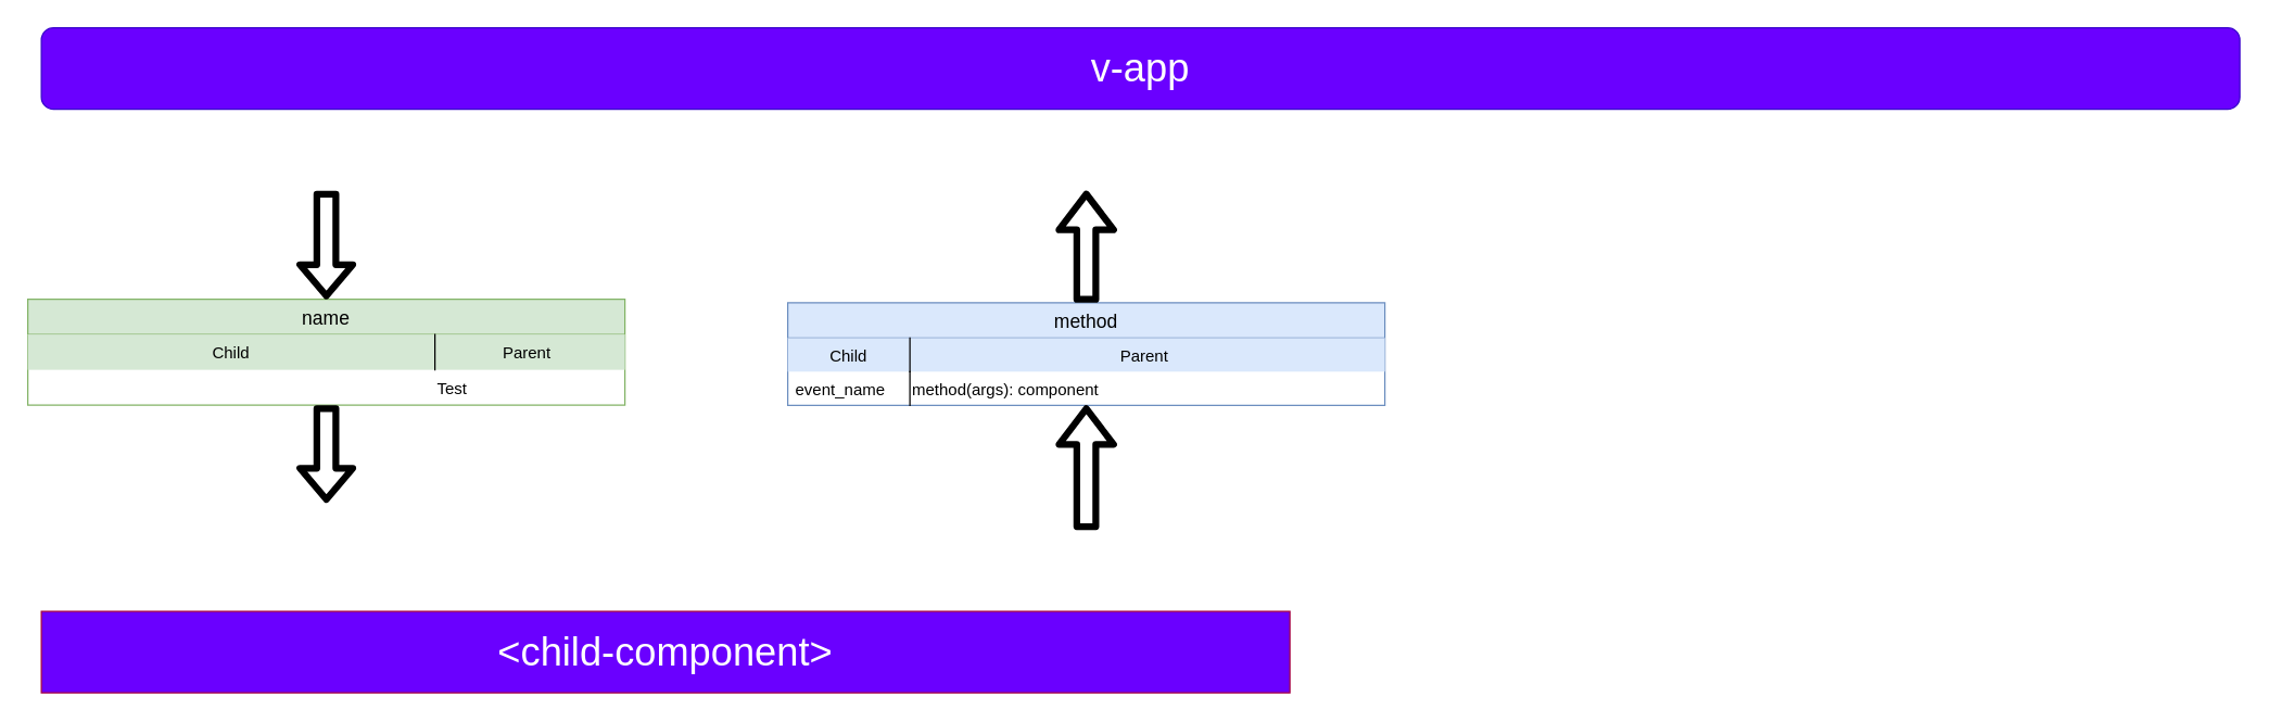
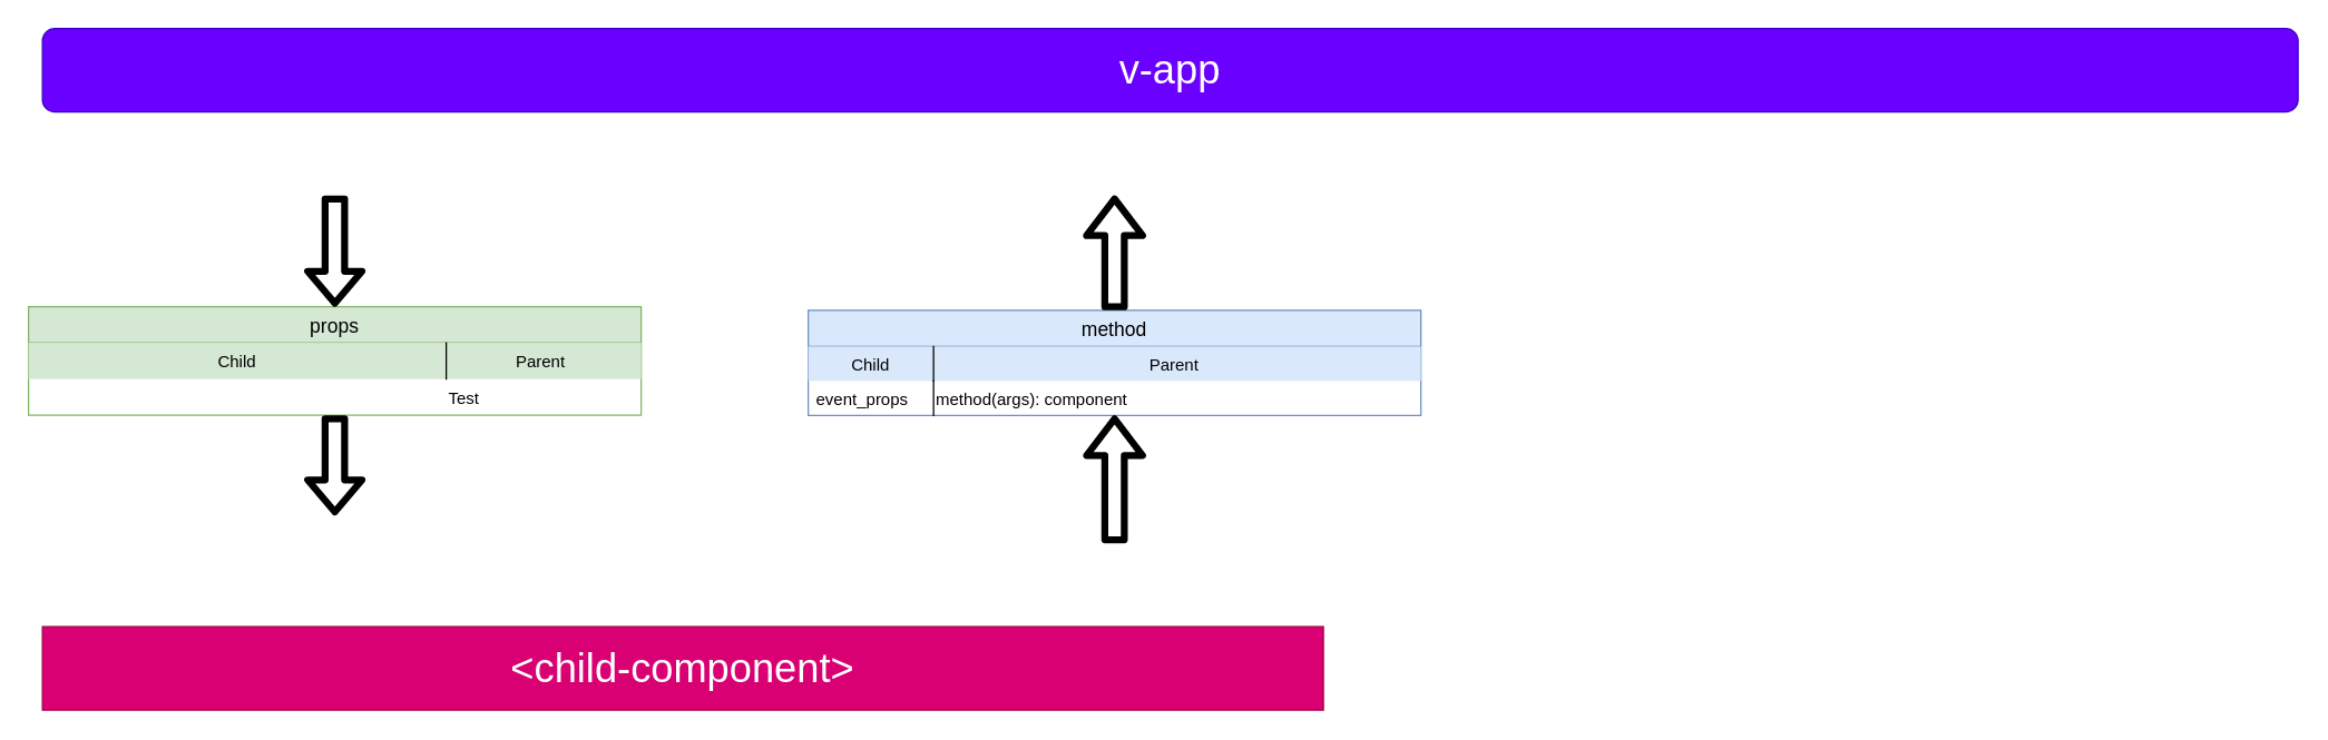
- <mxCell id="13" value="name" style="swimlane;fontStyle=0;childLayout=stackLayout;horizontal=1;startSize=26;fillColor=#d5e8d4;horizontalStack=0;resizeParent=1;resizeParentMax=0;resizeLast=0;collapsible=1;marginBottom=0;swimlaneFillColor=#ffffff;align=center;fontSize=14;strokeColor=#82b366;fontColor=#000000;" parent="12" vertex="1"><mxGeometry y="80" width="440" height="78" as="geometry"><mxRectangle x="820" y="1187" width="100" height="26" as="alternateBounds" /></mxGeometry></mxCell>
+ <mxCell id="13" value="props" style="swimlane;fontStyle=0;childLayout=stackLayout;horizontal=1;startSize=26;fillColor=#d5e8d4;horizontalStack=0;resizeParent=1;resizeParentMax=0;resizeLast=0;collapsible=1;marginBottom=0;swimlaneFillColor=#ffffff;align=center;fontSize=14;strokeColor=#82b366;fontColor=#000000;" parent="12" vertex="1"><mxGeometry y="80" width="440" height="78" as="geometry"><mxRectangle x="820" y="1187" width="100" height="26" as="alternateBounds" /></mxGeometry></mxCell>
- <mxCell id="9" value="event_name" style="shape=partialRectangle;top=0;left=0;bottom=0;fillColor=none;align=left;verticalAlign=top;spacingLeft=4;spacingRight=4;overflow=hidden;rotatable=0;points=[];portConstraint=eastwest;part=1;fontSize=12;fontColor=#000000;strokeColor=#000000;" parent="8" vertex="1" connectable="0"><mxGeometry width="90" height="24.774" as="geometry" /></mxCell>
+ <mxCell id="9" value="event_props" style="shape=partialRectangle;top=0;left=0;bottom=0;fillColor=none;align=left;verticalAlign=top;spacingLeft=4;spacingRight=4;overflow=hidden;rotatable=0;points=[];portConstraint=eastwest;part=1;fontSize=12;fontColor=#000000;strokeColor=#000000;" parent="8" vertex="1" connectable="0"><mxGeometry width="90" height="24.774" as="geometry" /></mxCell>
- <mxCell id="2" value="&lt;span style=&quot;font-size: 29px&quot;&gt;&amp;lt;child-component&amp;gt;&lt;/span&gt;" style="rounded=0;whiteSpace=wrap;html=1;fillColor=#6a00ff;fontColor=#ffffff;strokeColor=#A50040;" parent="1" vertex="1"><mxGeometry x="30" y="450" width="920" height="60" as="geometry" /></mxCell>
+ <mxCell id="2" value="&lt;span style=&quot;font-size: 29px&quot;&gt;&amp;lt;child-component&amp;gt;&lt;/span&gt;" style="rounded=0;whiteSpace=wrap;html=1;fillColor=#d80073;fontColor=#ffffff;strokeColor=#A50040;" parent="1" vertex="1"><mxGeometry x="30" y="450" width="920" height="60" as="geometry" /></mxCell>
